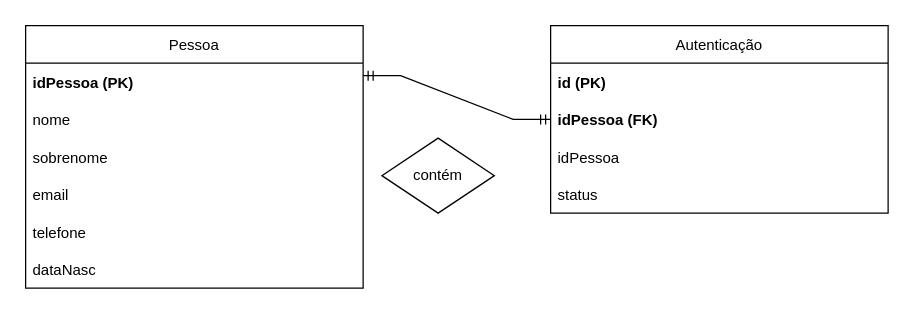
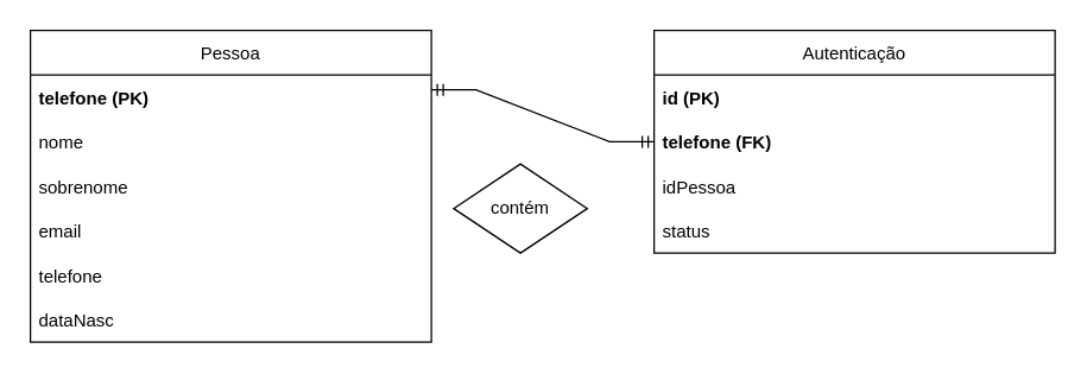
- <mxCell id="3" value="idPessoa (PK)" style="text;strokeColor=none;fillColor=none;align=left;verticalAlign=middle;spacingLeft=4;spacingRight=4;overflow=hidden;points=[[0,0.5],[1,0.5]];portConstraint=eastwest;rotatable=0;fontStyle=1" parent="2" vertex="1"><mxGeometry y="30" width="270" height="30" as="geometry" /></mxCell>
+ <mxCell id="3" value="telefone (PK)" style="text;strokeColor=none;fillColor=none;align=left;verticalAlign=middle;spacingLeft=4;spacingRight=4;overflow=hidden;points=[[0,0.5],[1,0.5]];portConstraint=eastwest;rotatable=0;fontStyle=1" parent="2" vertex="1"><mxGeometry y="30" width="270" height="30" as="geometry" /></mxCell>
- <mxCell id="11" value="idPessoa (FK)" style="text;strokeColor=none;fillColor=none;align=left;verticalAlign=middle;spacingLeft=4;spacingRight=4;overflow=hidden;points=[[0,0.5],[1,0.5]];portConstraint=eastwest;rotatable=0;fontStyle=1" parent="9" vertex="1"><mxGeometry y="60" width="270" height="30" as="geometry" /></mxCell>
+ <mxCell id="11" value="telefone (FK)" style="text;strokeColor=none;fillColor=none;align=left;verticalAlign=middle;spacingLeft=4;spacingRight=4;overflow=hidden;points=[[0,0.5],[1,0.5]];portConstraint=eastwest;rotatable=0;fontStyle=1" parent="9" vertex="1"><mxGeometry y="60" width="270" height="30" as="geometry" /></mxCell>
